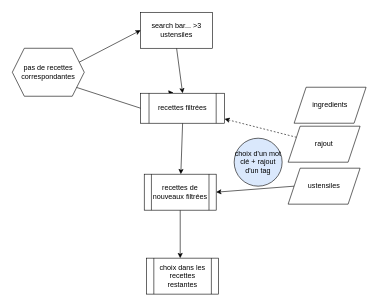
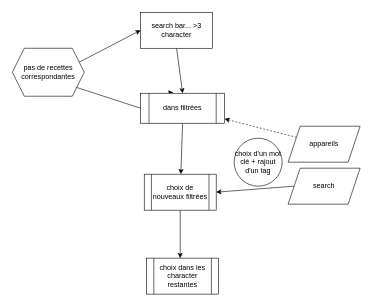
- <mxCell id="3" value="search bar... &amp;gt;3 ustensiles" style="rounded=0;whiteSpace=wrap;html=1;" vertex="1" parent="1"><mxGeometry x="234" y="20" width="120" height="60" as="geometry" /></mxCell>
+ <mxCell id="3" value="search bar... &amp;gt;3 character" style="rounded=0;whiteSpace=wrap;html=1;" vertex="1" parent="1"><mxGeometry x="234" y="20" width="120" height="60" as="geometry" /></mxCell>
- <mxCell id="13" value="ingredients" style="shape=parallelogram;perimeter=parallelogramPerimeter;whiteSpace=wrap;html=1;fixedSize=1;" vertex="1" parent="1"><mxGeometry x="490" y="145" width="120" height="60" as="geometry" /></mxCell>
- <mxCell id="9" value="recettes filtrées" style="shape=process;whiteSpace=wrap;html=1;backgroundOutline=1;" vertex="1" parent="1"><mxGeometry x="234" y="155" width="140" height="50" as="geometry" /></mxCell>
+ <mxCell id="9" value="dans filtrées" style="shape=process;whiteSpace=wrap;html=1;backgroundOutline=1;" vertex="1" parent="1"><mxGeometry x="234" y="155" width="140" height="50" as="geometry" /></mxCell>
- <mxCell id="5" value="rajout" style="shape=parallelogram;perimeter=parallelogramPerimeter;whiteSpace=wrap;html=1;fixedSize=1;" vertex="1" parent="1"><mxGeometry x="480" y="210" width="120" height="60" as="geometry" /></mxCell>
+ <mxCell id="5" value="appareils" style="shape=parallelogram;perimeter=parallelogramPerimeter;whiteSpace=wrap;html=1;fixedSize=1;" vertex="1" parent="1"><mxGeometry x="480" y="210" width="120" height="60" as="geometry" /></mxCell>
- <mxCell id="16" value="choix d'un mot clé + rajout d'un tag" style="ellipse;whiteSpace=wrap;html=1;aspect=fixed;fillColor=#dae8fc;" vertex="1" parent="1"><mxGeometry x="390" y="230" width="80" height="80" as="geometry" /></mxCell>
+ <mxCell id="16" value="choix d'un mot clé + rajout d'un tag" style="ellipse;whiteSpace=wrap;html=1;aspect=fixed;" vertex="1" parent="1"><mxGeometry x="390" y="230" width="80" height="80" as="geometry" /></mxCell>
- <mxCell id="15" value="ustensiles" style="shape=parallelogram;perimeter=parallelogramPerimeter;whiteSpace=wrap;html=1;fixedSize=1;" vertex="1" parent="1"><mxGeometry x="480" y="280" width="120" height="60" as="geometry" /></mxCell>
+ <mxCell id="15" value="search" style="shape=parallelogram;perimeter=parallelogramPerimeter;whiteSpace=wrap;html=1;fixedSize=1;" vertex="1" parent="1"><mxGeometry x="480" y="280" width="120" height="60" as="geometry" /></mxCell>
- <mxCell id="11" value="recettes de nouveaux filtrées" style="shape=process;whiteSpace=wrap;html=1;backgroundOutline=1;" vertex="1" parent="1"><mxGeometry x="240" y="290" width="120" height="60" as="geometry" /></mxCell>
+ <mxCell id="11" value="choix de nouveaux filtrées" style="shape=process;whiteSpace=wrap;html=1;backgroundOutline=1;" vertex="1" parent="1"><mxGeometry x="240" y="290" width="120" height="60" as="geometry" /></mxCell>
- <mxCell id="17" value="choix dans les recettes restantes" style="shape=process;whiteSpace=wrap;html=1;backgroundOutline=1;" vertex="1" parent="1"><mxGeometry x="244" y="430" width="120" height="60" as="geometry" /></mxCell>
+ <mxCell id="17" value="choix dans les character restantes" style="shape=process;whiteSpace=wrap;html=1;backgroundOutline=1;" vertex="1" parent="1"><mxGeometry x="244" y="430" width="120" height="60" as="geometry" /></mxCell>
